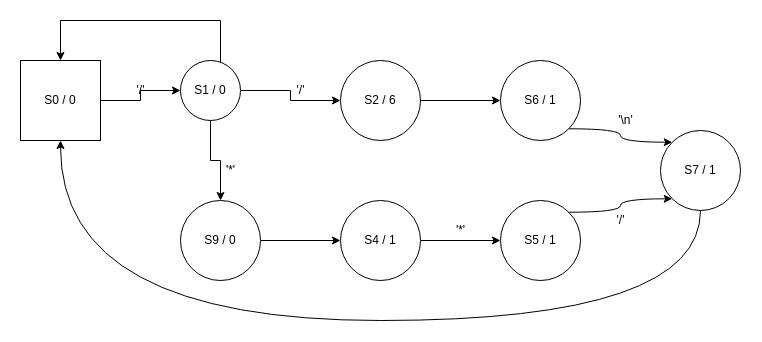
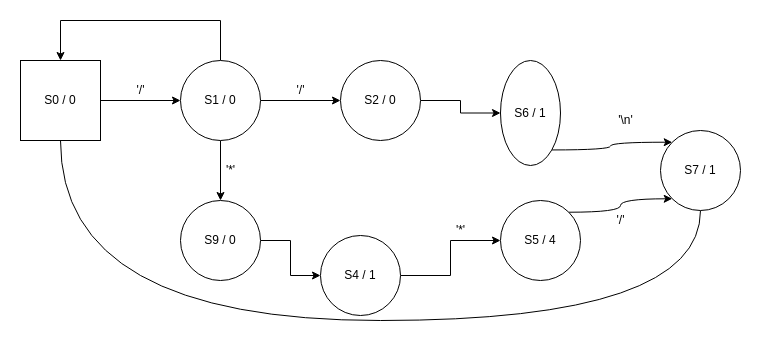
- <mxCell id="19" value="S1 / 0" style="ellipse;whiteSpace=wrap;html=1;aspect=fixed;" vertex="1" parent="1"><mxGeometry x="180" y="60" width="60" height="60" as="geometry" /></mxCell>
+ <mxCell id="19" value="S1 / 0" style="ellipse;whiteSpace=wrap;html=1;aspect=fixed;" vertex="1" parent="1"><mxGeometry x="180" y="60" width="80" height="80" as="geometry" /></mxCell>
- <mxCell id="15" value="S2 / 6" style="ellipse;whiteSpace=wrap;html=1;aspect=fixed;" vertex="1" parent="1"><mxGeometry x="340" y="60" width="80" height="80" as="geometry" /></mxCell>
+ <mxCell id="15" value="S2 / 0" style="ellipse;whiteSpace=wrap;html=1;aspect=fixed;" vertex="1" parent="1"><mxGeometry x="340" y="60" width="80" height="80" as="geometry" /></mxCell>
- <mxCell id="9" value="S6 / 1" style="ellipse;whiteSpace=wrap;html=1;aspect=fixed;" vertex="1" parent="1"><mxGeometry x="500" y="60" width="80" height="80" as="geometry" /></mxCell>
+ <mxCell id="9" value="S6 / 1" style="ellipse;whiteSpace=wrap;html=1;aspect=fixed;" vertex="1" parent="1"><mxGeometry x="500" y="60" width="60" height="105" as="geometry" /></mxCell>
- <mxCell id="4" style="edgeStyle=orthogonalEdgeStyle;curved=1;rounded=0;orthogonalLoop=1;jettySize=auto;html=1;entryX=0.5;entryY=1;entryDx=0;entryDy=0;exitX=0.5;exitY=1;exitDx=0;exitDy=0;" edge="1" parent="1" source="5" target="3"><mxGeometry relative="1" as="geometry"><Array as="points"><mxPoint x="700" y="320" /><mxPoint x="60" y="320" /></Array></mxGeometry></mxCell>
+ <mxCell id="4" style="edgeStyle=orthogonalEdgeStyle;curved=1;rounded=0;orthogonalLoop=1;jettySize=auto;html=1;entryX=0.5;entryY=1;entryDx=0;entryDy=0;exitX=0.5;exitY=1;exitDx=0;exitDy=0;endArrow=none;" edge="1" parent="1" source="5" target="3"><mxGeometry relative="1" as="geometry"><Array as="points"><mxPoint x="700" y="320" /><mxPoint x="60" y="320" /></Array></mxGeometry></mxCell>
- <mxCell id="11" value="S4 / 1" style="ellipse;whiteSpace=wrap;html=1;aspect=fixed;" vertex="1" parent="1"><mxGeometry x="340" y="200" width="80" height="80" as="geometry" /></mxCell>
+ <mxCell id="11" value="S4 / 1" style="ellipse;whiteSpace=wrap;html=1;aspect=fixed;" vertex="1" parent="1"><mxGeometry x="320" y="235" width="80" height="80" as="geometry" /></mxCell>
- <mxCell id="7" value="S5 / 1" style="ellipse;whiteSpace=wrap;html=1;aspect=fixed;" vertex="1" parent="1"><mxGeometry x="500" y="200" width="80" height="80" as="geometry" /></mxCell>
+ <mxCell id="7" value="S5 / 4" style="ellipse;whiteSpace=wrap;html=1;aspect=fixed;" vertex="1" parent="1"><mxGeometry x="500" y="200" width="80" height="80" as="geometry" /></mxCell>
